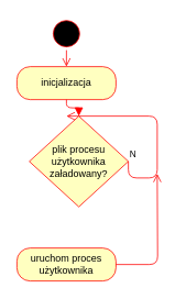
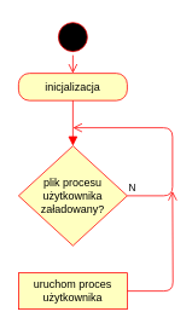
- <mxCell id="4" value="inicjalizacja" style="rounded=1;whiteSpace=wrap;html=1;arcSize=40;fontColor=#000000;fillColor=#ffffc0;strokeColor=#ff0000;" vertex="1" parent="1"><mxGeometry x="20" y="80" width="120" height="40" as="geometry" /></mxCell>
+ <mxCell id="4" value="inicjalizacja" style="rounded=1;whiteSpace=wrap;html=1;arcSize=40;fontColor=#000000;fillColor=#ffffc0;strokeColor=#ff0000;" vertex="1" parent="1"><mxGeometry x="20" y="80" width="120" height="30" as="geometry" /></mxCell>
- <mxCell id="6" value="plik procesu użytkownika załadowany?" style="rhombus;whiteSpace=wrap;html=1;fillColor=#ffffc0;strokeColor=#ff0000;" vertex="1" parent="1"><mxGeometry x="35" y="140" width="120" height="110" as="geometry" /></mxCell>
+ <mxCell id="6" value="plik procesu użytkownika załadowany?" style="rhombus;whiteSpace=wrap;html=1;fillColor=#ffffc0;strokeColor=#ff0000;" vertex="1" parent="1"><mxGeometry x="20" y="160" width="120" height="110" as="geometry" /></mxCell>
- <mxCell id="8" value="uruchom proces użytkownika" style="rounded=1;whiteSpace=wrap;html=1;arcSize=40;fontColor=#000000;fillColor=#ffffc0;strokeColor=#ff0000;" vertex="1" parent="1"><mxGeometry x="20" y="300" width="120" height="40" as="geometry" /></mxCell>
+ <mxCell id="8" value="uruchom proces użytkownika" style="whiteSpace=wrap;html=1;arcSize=40;fontColor=#000000;fillColor=#ffffc0;strokeColor=#ff0000;rounded=0;" vertex="1" parent="1"><mxGeometry x="20" y="300" width="120" height="40" as="geometry" /></mxCell>
